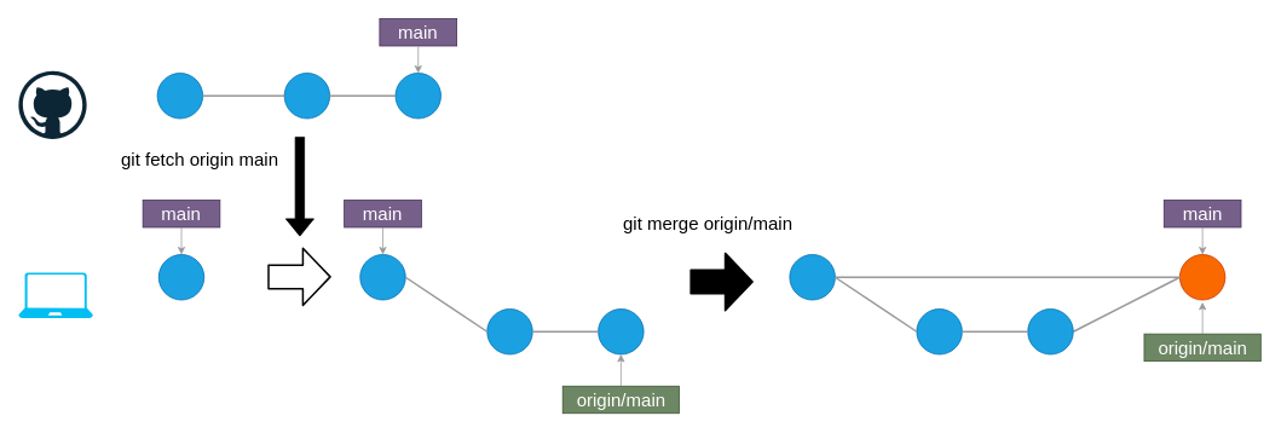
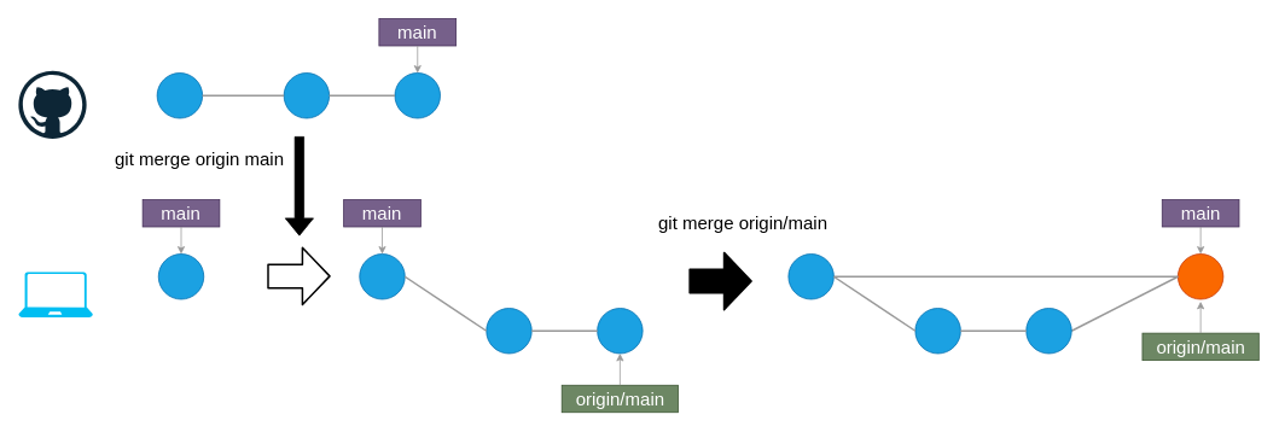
- <mxCell id="28" value="git fetch origin main" style="text;html=1;strokeColor=none;fillColor=none;align=center;verticalAlign=middle;whiteSpace=wrap;rounded=0;fontColor=#000000;fontSize=20;" parent="1" vertex="1"><mxGeometry x="120" y="160" width="200" height="30" as="geometry" /></mxCell>
+ <mxCell id="28" value="git merge origin main" style="text;html=1;strokeColor=none;fillColor=none;align=center;verticalAlign=middle;whiteSpace=wrap;rounded=0;fontColor=#000000;fontSize=20;" parent="1" vertex="1"><mxGeometry x="120" y="160" width="200" height="30" as="geometry" /></mxCell>
- <mxCell id="37" value="git merge origin/main" style="text;html=1;strokeColor=none;fillColor=none;align=center;verticalAlign=middle;whiteSpace=wrap;rounded=0;fontColor=#000000;fontSize=20;" parent="1" vertex="1"><mxGeometry x="680" y="230" width="200" height="30" as="geometry" /></mxCell>
+ <mxCell id="37" value="git merge origin/main" style="text;html=1;strokeColor=none;fillColor=none;align=center;verticalAlign=middle;whiteSpace=wrap;rounded=0;fontColor=#000000;fontSize=20;" parent="1" vertex="1"><mxGeometry x="720" y="230" width="200" height="30" as="geometry" /></mxCell>
